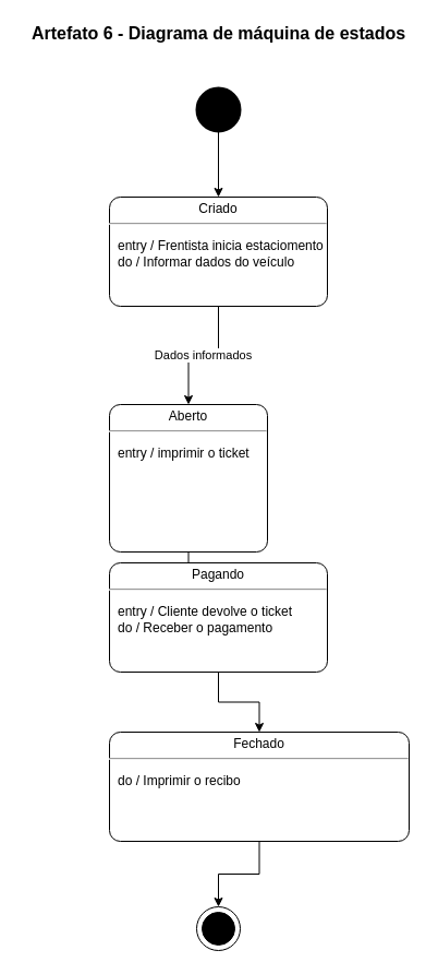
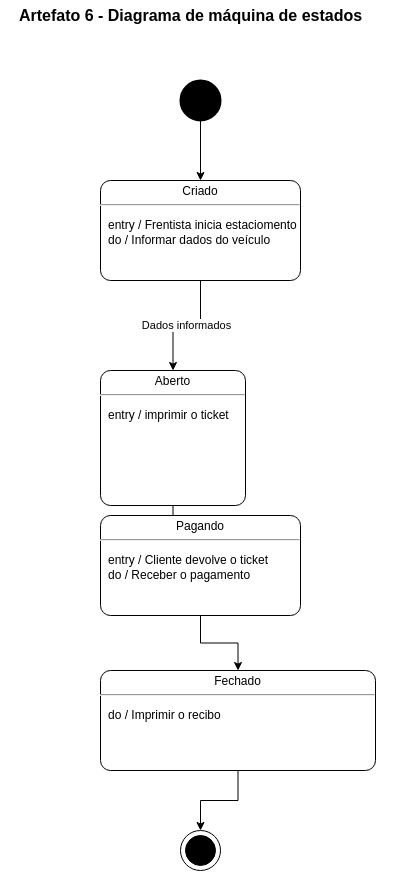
- <mxCell id="13" value="&lt;font style=&quot;font-size: 16px&quot;&gt;&lt;b&gt;Artefato 6 - Diagrama de máquina de estados&lt;/b&gt;&lt;/font&gt;" style="text;html=1;align=center;verticalAlign=middle;resizable=0;points=[];autosize=1;" parent="1" vertex="1"><mxGeometry x="20" y="20" width="360" height="20" as="geometry" /></mxCell>
+ <mxCell id="13" value="&lt;font style=&quot;font-size: 16px&quot;&gt;&lt;b&gt;Artefato 6 - Diagrama de máquina de estados&lt;/b&gt;&lt;/font&gt;" style="text;html=1;align=center;verticalAlign=middle;resizable=0;points=[];autosize=1;" parent="1" vertex="1"><mxGeometry x="10" y="5" width="360" height="20" as="geometry" /></mxCell>
